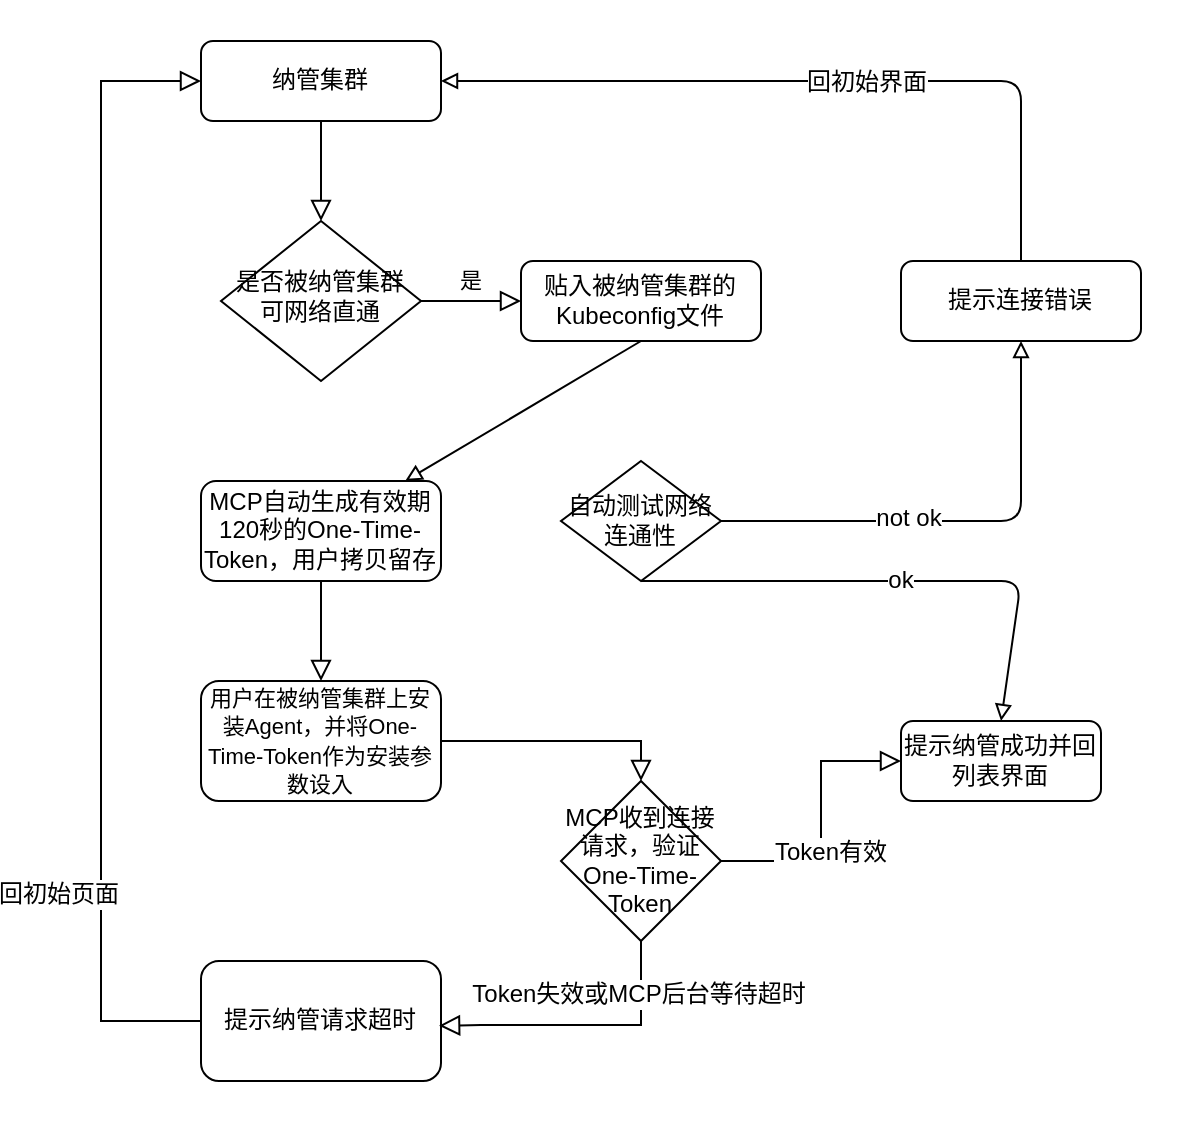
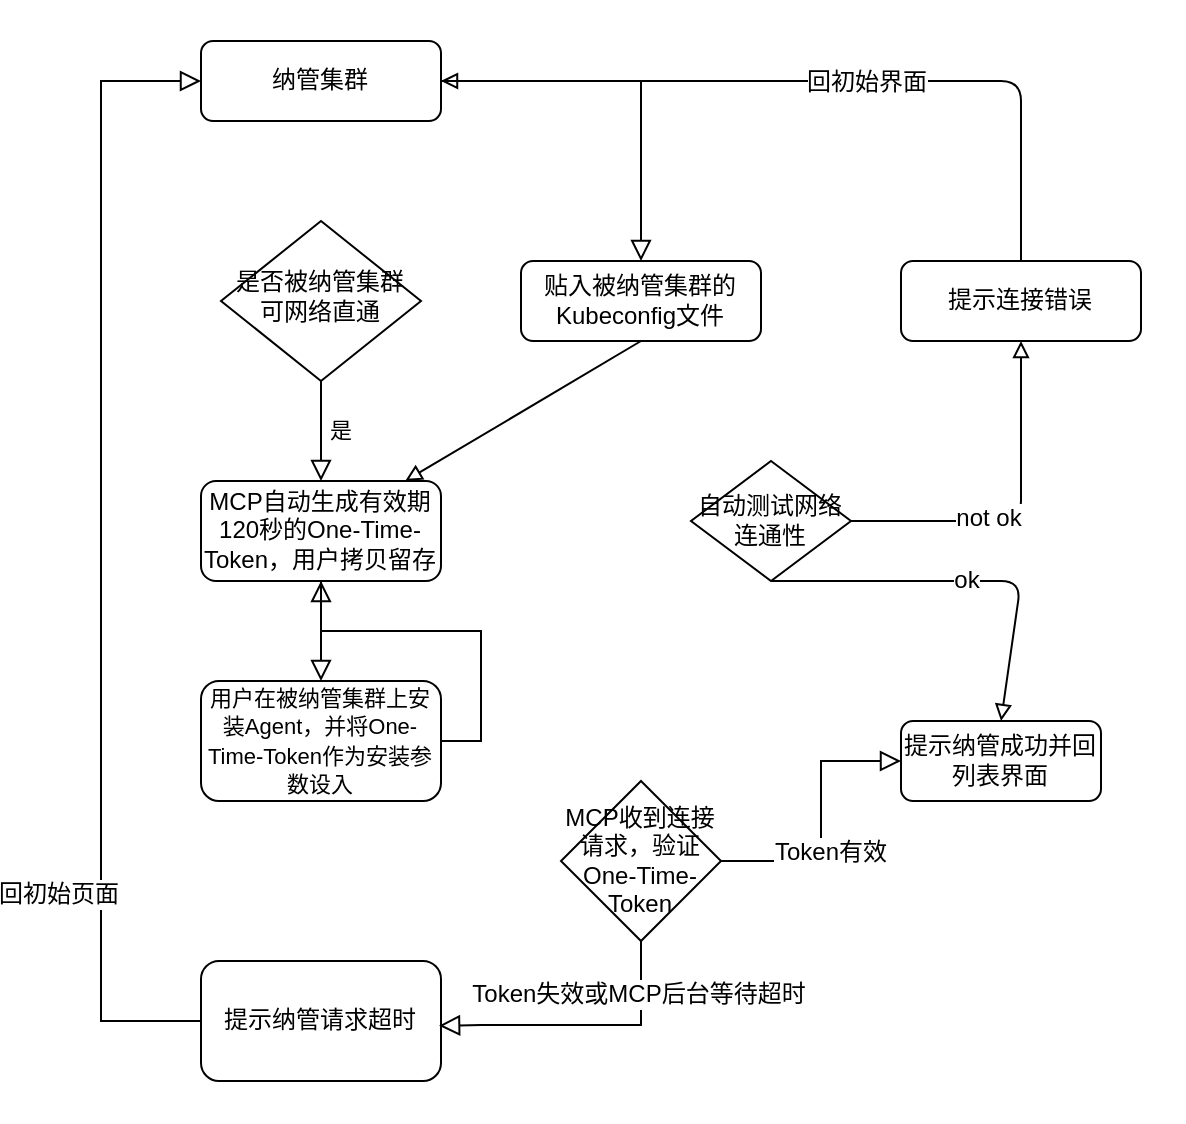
- <mxCell id="2" value="" style="rounded=0;html=1;jettySize=auto;orthogonalLoop=1;fontSize=11;endArrow=block;endFill=0;endSize=8;strokeWidth=1;shadow=0;labelBackgroundColor=none;edgeStyle=orthogonalEdgeStyle;" parent="1" source="3" target="5" edge="1"><mxGeometry relative="1" as="geometry" /></mxCell>
+ <mxCell id="2" value="" style="rounded=0;html=1;jettySize=auto;orthogonalLoop=1;fontSize=11;endArrow=block;endFill=0;endSize=8;strokeWidth=1;shadow=0;labelBackgroundColor=none;edgeStyle=orthogonalEdgeStyle;" parent="1" source="3" target="6" edge="1"><mxGeometry relative="1" as="geometry" /></mxCell>
- <mxCell id="4" value="是" style="edgeStyle=orthogonalEdgeStyle;rounded=0;html=1;jettySize=auto;orthogonalLoop=1;fontSize=11;endArrow=block;endFill=0;endSize=8;strokeWidth=1;shadow=0;labelBackgroundColor=none;" parent="1" source="5" target="6" edge="1"><mxGeometry y="10" relative="1" as="geometry"><mxPoint as="offset" /></mxGeometry></mxCell>
+ <mxCell id="4" value="是" style="edgeStyle=orthogonalEdgeStyle;rounded=0;html=1;jettySize=auto;orthogonalLoop=1;fontSize=11;endArrow=block;endFill=0;endSize=8;strokeWidth=1;shadow=0;labelBackgroundColor=none;" parent="1" source="5" target="9" edge="1"><mxGeometry y="10" relative="1" as="geometry"><mxPoint as="offset" /></mxGeometry></mxCell>
- <mxCell id="11" value="自动测试网络连通性" style="rhombus;whiteSpace=wrap;html=1;fontSize=12;" vertex="1" parent="1"><mxGeometry x="250" y="230" width="80" height="60" as="geometry" /></mxCell>
+ <mxCell id="11" value="自动测试网络连通性" style="rhombus;whiteSpace=wrap;html=1;fontSize=12;" vertex="1" parent="1"><mxGeometry x="315" y="230" width="80" height="60" as="geometry" /></mxCell>
- <mxCell id="22" value="" style="rounded=0;html=1;jettySize=auto;orthogonalLoop=1;fontSize=11;endArrow=block;endFill=0;endSize=8;strokeWidth=1;shadow=0;labelBackgroundColor=none;edgeStyle=orthogonalEdgeStyle;exitX=1;exitY=0.5;exitDx=0;exitDy=0;entryX=0.5;entryY=0;entryDx=0;entryDy=0;" edge="1" parent="1" source="18" target="19"><mxGeometry x="0.333" y="20" relative="1" as="geometry"><mxPoint as="offset" /><mxPoint x="140" y="300" as="sourcePoint" /><mxPoint x="140" y="350" as="targetPoint" /></mxGeometry></mxCell>
+ <mxCell id="22" value="" style="rounded=0;html=1;jettySize=auto;orthogonalLoop=1;fontSize=11;endArrow=block;endFill=0;endSize=8;strokeWidth=1;shadow=0;labelBackgroundColor=none;edgeStyle=orthogonalEdgeStyle;exitX=1;exitY=0.5;exitDx=0;exitDy=0;" edge="1" parent="1" source="18" target="9"><mxGeometry x="0.333" y="20" relative="1" as="geometry"><mxPoint as="offset" /><mxPoint x="140" y="300" as="sourcePoint" /><mxPoint x="140" y="350" as="targetPoint" /></mxGeometry></mxCell>
